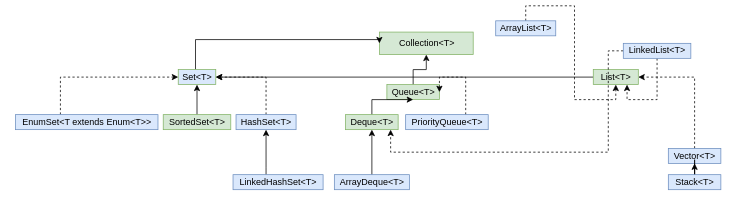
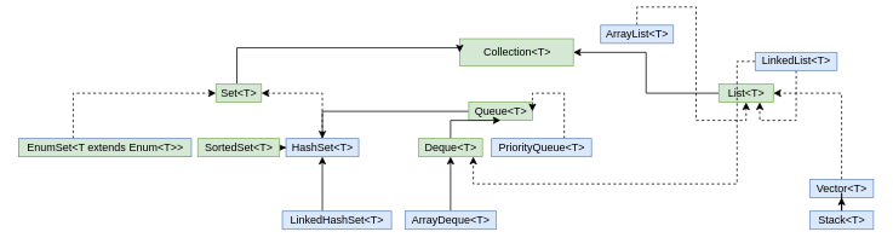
- <mxCell id="7" style="edgeStyle=orthogonalEdgeStyle;rounded=0;orthogonalLoop=1;jettySize=auto;html=1;entryX=0.5;entryY=1;entryDx=0;entryDy=0;" edge="1" parent="1" source="8" target="2"><mxGeometry relative="1" as="geometry" /></mxCell>
+ <mxCell id="7" style="edgeStyle=orthogonalEdgeStyle;rounded=0;orthogonalLoop=1;jettySize=auto;html=1;" edge="1" parent="1" source="8" target="14"><mxGeometry relative="1" as="geometry" /></mxCell>
- <mxCell id="6" value="Set&amp;lt;T&amp;gt;" style="html=1;fillColor=#dae8fc;strokeColor=#82b366;" vertex="1" parent="1"><mxGeometry x="237" y="85" width="50" height="20" as="geometry" /></mxCell>
+ <mxCell id="6" value="Set&amp;lt;T&amp;gt;" style="html=1;fillColor=#d5e8d4;strokeColor=#82b366;" vertex="1" parent="1"><mxGeometry x="237" y="85" width="50" height="20" as="geometry" /></mxCell>
- <mxCell id="3" style="edgeStyle=orthogonalEdgeStyle;rounded=0;orthogonalLoop=1;jettySize=auto;html=1;" edge="1" parent="1" source="4" target="6"><mxGeometry relative="1" as="geometry" /></mxCell>
+ <mxCell id="3" style="edgeStyle=orthogonalEdgeStyle;rounded=0;orthogonalLoop=1;jettySize=auto;html=1;entryX=1;entryY=0.5;entryDx=0;entryDy=0;" edge="1" parent="1" source="4" target="2"><mxGeometry relative="1" as="geometry" /></mxCell>
- <mxCell id="11" style="edgeStyle=orthogonalEdgeStyle;rounded=0;orthogonalLoop=1;jettySize=auto;html=1;entryX=0.5;entryY=1;entryDx=0;entryDy=0;" edge="1" parent="1" source="12" target="6"><mxGeometry relative="1" as="geometry" /></mxCell>
+ <mxCell id="11" style="edgeStyle=orthogonalEdgeStyle;rounded=0;orthogonalLoop=1;jettySize=auto;html=1;" edge="1" parent="1" source="12" target="14"><mxGeometry relative="1" as="geometry" /></mxCell>
- <mxCell id="10" value="EnumSet&amp;lt;T extends Enum&amp;lt;T&amp;gt;&amp;gt;" style="html=1;fillColor=#dae8fc;strokeColor=#6c8ebf;" vertex="1" parent="1"><mxGeometry x="20" y="145" width="190" height="20" as="geometry" /></mxCell>
+ <mxCell id="10" value="EnumSet&amp;lt;T extends Enum&amp;lt;T&amp;gt;&amp;gt;" style="html=1;fillColor=#d5e8d4;strokeColor=#6c8ebf;" vertex="1" parent="1"><mxGeometry x="20" y="145" width="190" height="20" as="geometry" /></mxCell>
